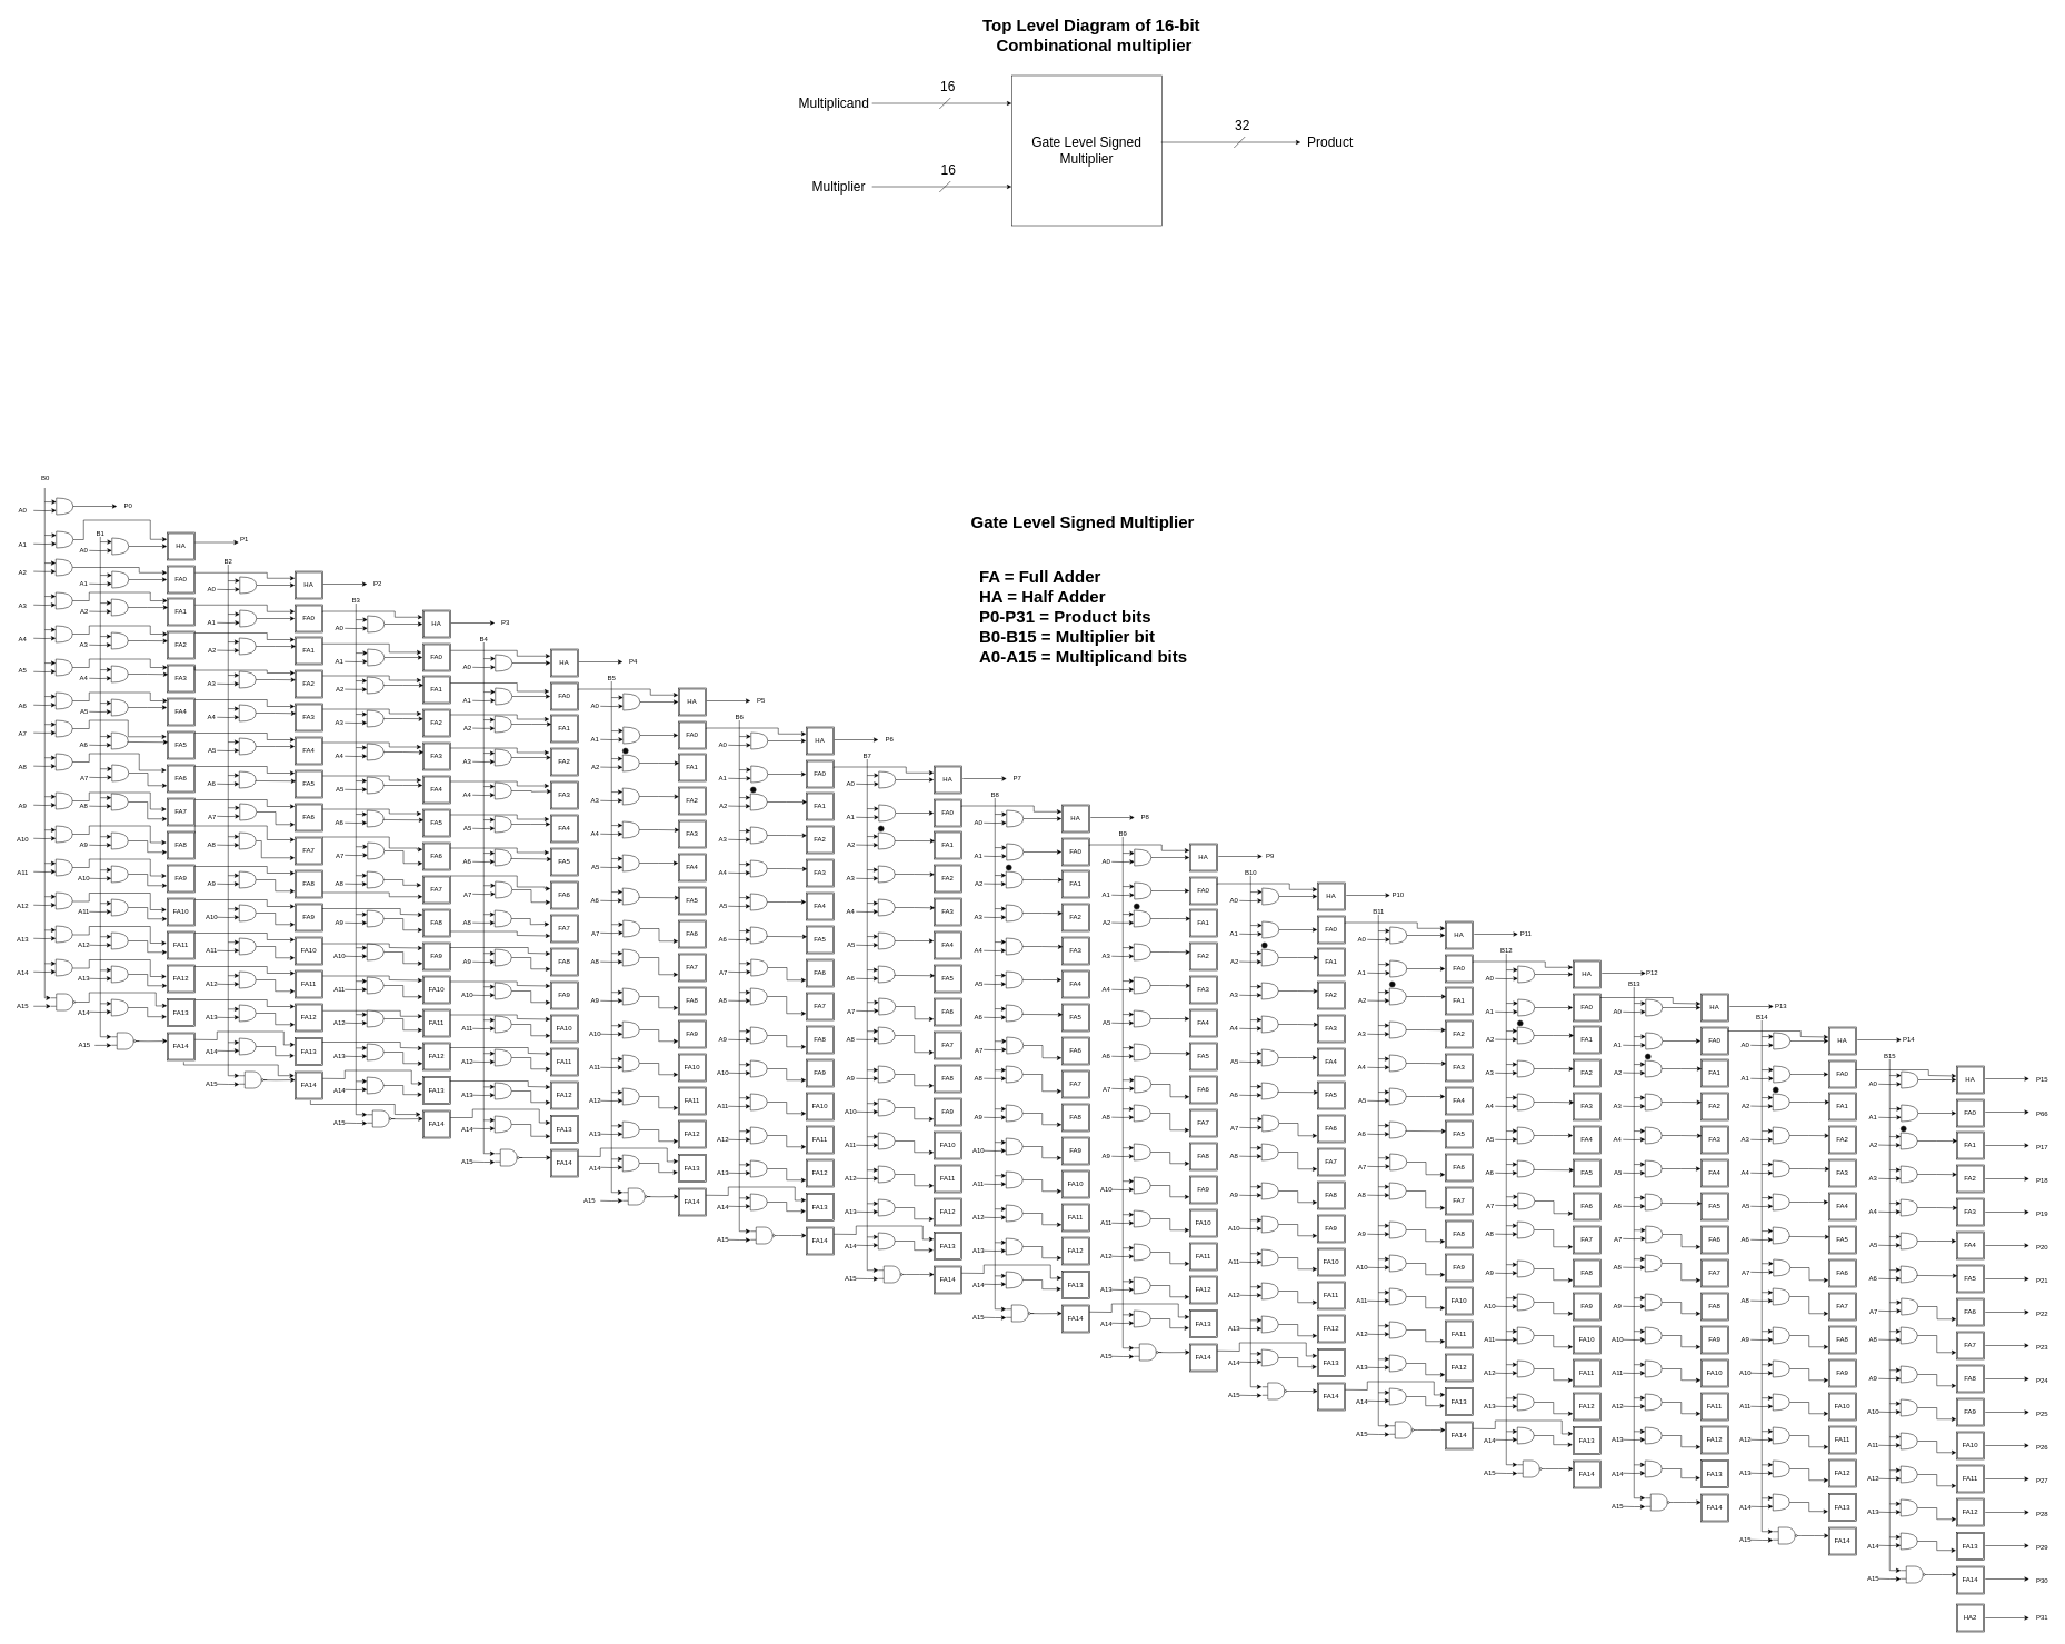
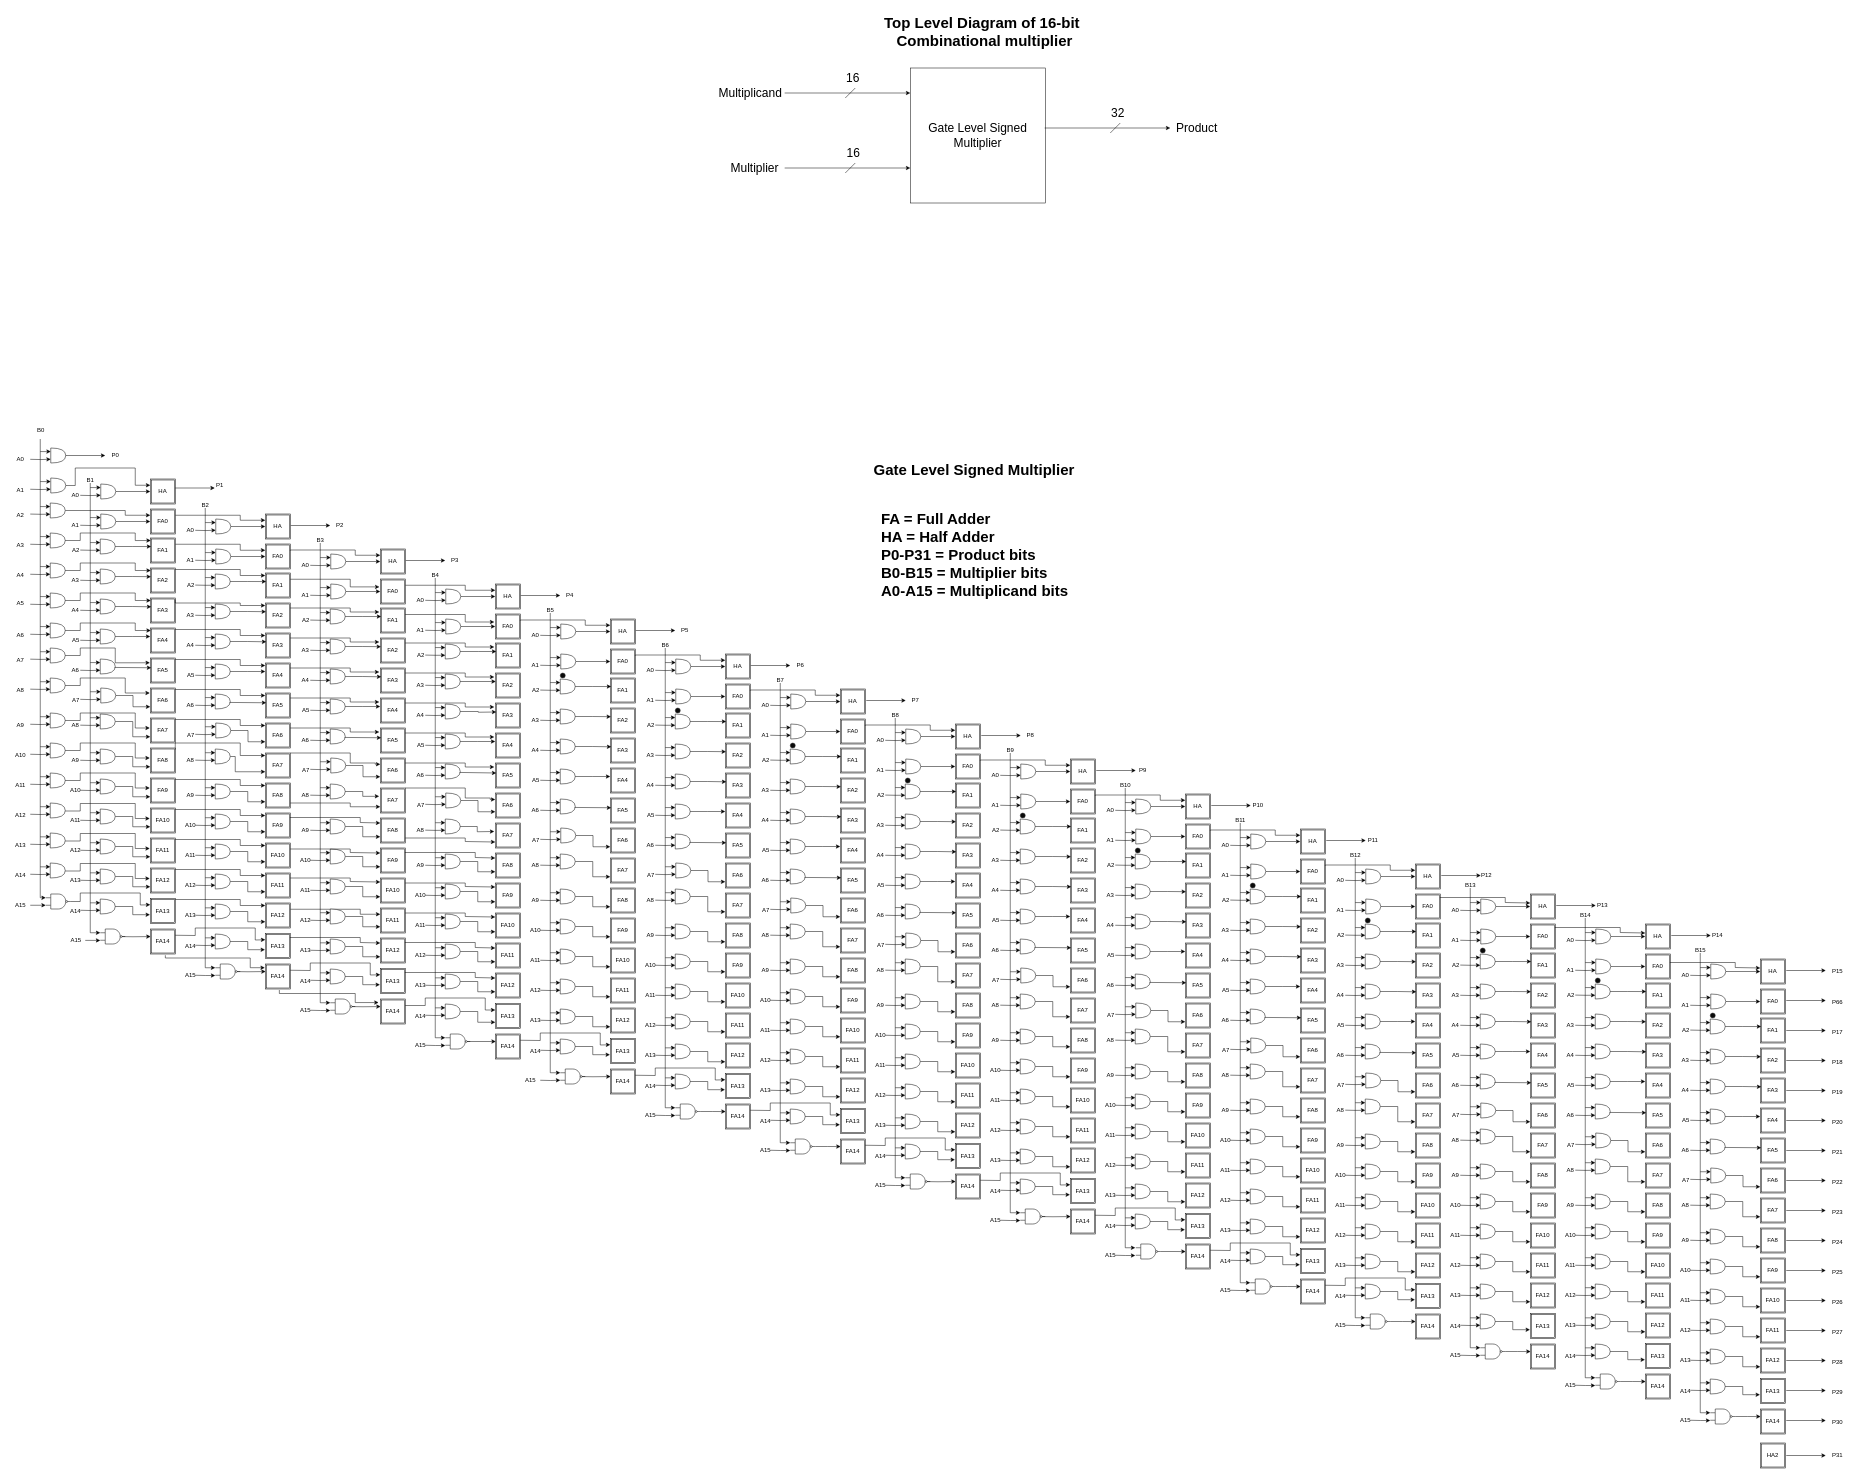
- <mxCell id="1669" value="&lt;b style=&quot;&quot;&gt;&lt;font style=&quot;font-size: 30px;&quot;&gt;FA = Full Adder&lt;/font&gt;&lt;/b&gt;&lt;div&gt;&lt;b style=&quot;&quot;&gt;&lt;font style=&quot;font-size: 30px;&quot;&gt;HA = Half Adder&lt;/font&gt;&lt;/b&gt;&lt;/div&gt;&lt;div&gt;&lt;b style=&quot;&quot;&gt;&lt;font style=&quot;font-size: 30px;&quot;&gt;P0-P31 = Product bits&lt;/font&gt;&lt;/b&gt;&lt;/div&gt;&lt;div&gt;&lt;b style=&quot;&quot;&gt;&lt;font style=&quot;font-size: 30px;&quot;&gt;B0-B15 = Multiplier bit&lt;/font&gt;&lt;/b&gt;&lt;/div&gt;&lt;div&gt;&lt;b style=&quot;&quot;&gt;&lt;font style=&quot;font-size: 30px;&quot;&gt;A0-A15 = Multiplicand bits&lt;/font&gt;&lt;/b&gt;&lt;/div&gt;" style="text;whiteSpace=wrap;html=1;" vertex="1" parent="1"><mxGeometry x="1760" y="1012.5" width="425" height="175" as="geometry" /></mxCell>
+ <mxCell id="1669" value="&lt;b style=&quot;&quot;&gt;&lt;font style=&quot;font-size: 30px;&quot;&gt;FA = Full Adder&lt;/font&gt;&lt;/b&gt;&lt;div&gt;&lt;b style=&quot;&quot;&gt;&lt;font style=&quot;font-size: 30px;&quot;&gt;HA = Half Adder&lt;/font&gt;&lt;/b&gt;&lt;/div&gt;&lt;div&gt;&lt;b style=&quot;&quot;&gt;&lt;font style=&quot;font-size: 30px;&quot;&gt;P0-P31 = Product bits&lt;/font&gt;&lt;/b&gt;&lt;/div&gt;&lt;div&gt;&lt;b style=&quot;&quot;&gt;&lt;font style=&quot;font-size: 30px;&quot;&gt;B0-B15 = Multiplier bits&lt;/font&gt;&lt;/b&gt;&lt;/div&gt;&lt;div&gt;&lt;b style=&quot;&quot;&gt;&lt;font style=&quot;font-size: 30px;&quot;&gt;A0-A15 = Multiplicand bits&lt;/font&gt;&lt;/b&gt;&lt;/div&gt;" style="text;whiteSpace=wrap;html=1;" vertex="1" parent="1"><mxGeometry x="1760" y="1012.5" width="425" height="175" as="geometry" /></mxCell>
